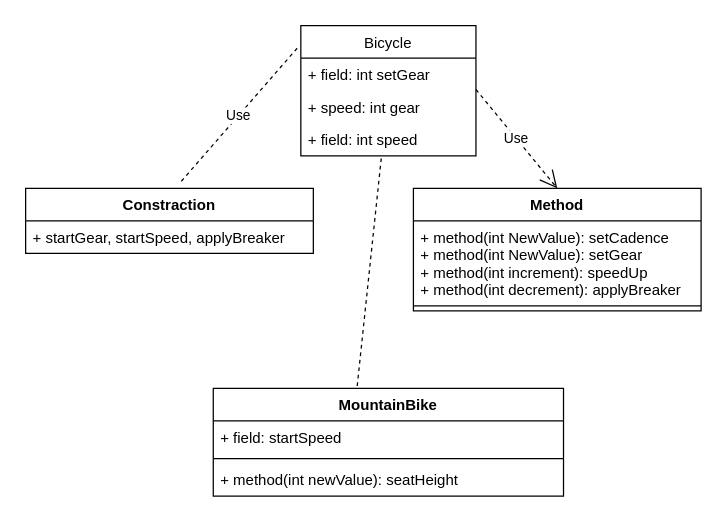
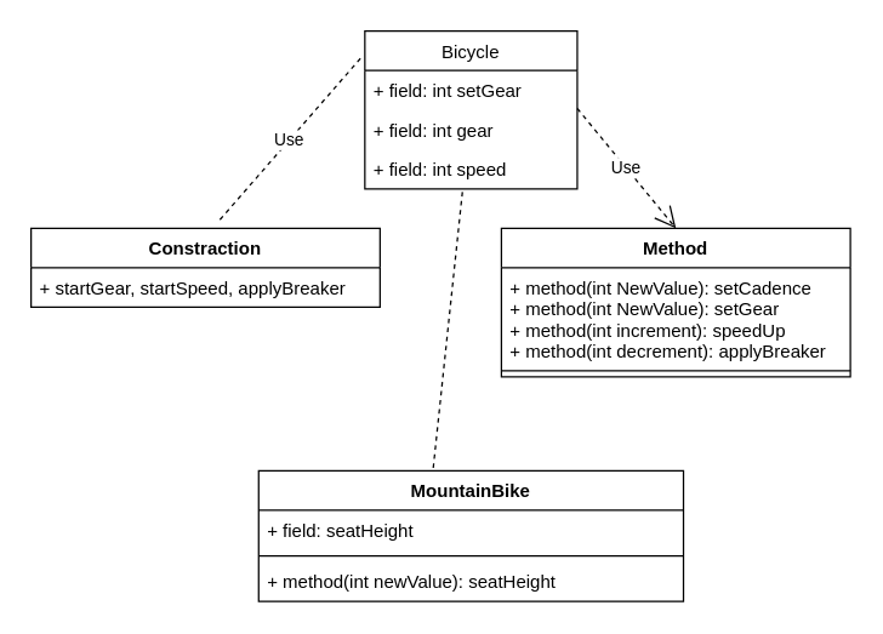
- <mxCell id="4" value="+ speed: int gear" style="text;strokeColor=none;fillColor=none;align=left;verticalAlign=top;spacingLeft=4;spacingRight=4;overflow=hidden;rotatable=0;points=[[0,0.5],[1,0.5]];portConstraint=eastwest;" vertex="1" parent="2"><mxGeometry y="52" width="140" height="26" as="geometry" /></mxCell>
+ <mxCell id="4" value="+ field: int gear" style="text;strokeColor=none;fillColor=none;align=left;verticalAlign=top;spacingLeft=4;spacingRight=4;overflow=hidden;rotatable=0;points=[[0,0.5],[1,0.5]];portConstraint=eastwest;" vertex="1" parent="2"><mxGeometry y="52" width="140" height="26" as="geometry" /></mxCell>
- <mxCell id="12" value="+ field: startSpeed" style="text;strokeColor=none;fillColor=none;align=left;verticalAlign=top;spacingLeft=4;spacingRight=4;overflow=hidden;rotatable=0;points=[[0,0.5],[1,0.5]];portConstraint=eastwest;" vertex="1" parent="11"><mxGeometry y="26" width="280" height="26" as="geometry" /></mxCell>
+ <mxCell id="12" value="+ field: seatHeight" style="text;strokeColor=none;fillColor=none;align=left;verticalAlign=top;spacingLeft=4;spacingRight=4;overflow=hidden;rotatable=0;points=[[0,0.5],[1,0.5]];portConstraint=eastwest;" vertex="1" parent="11"><mxGeometry y="26" width="280" height="26" as="geometry" /></mxCell>
